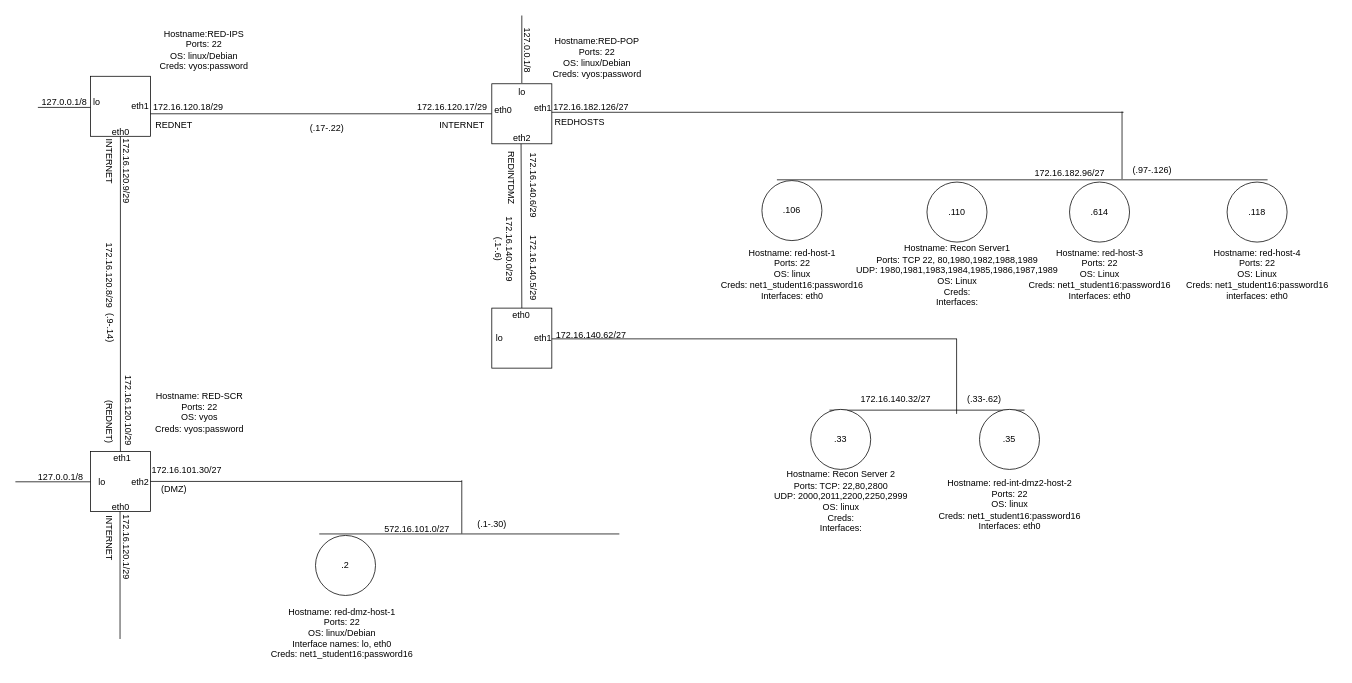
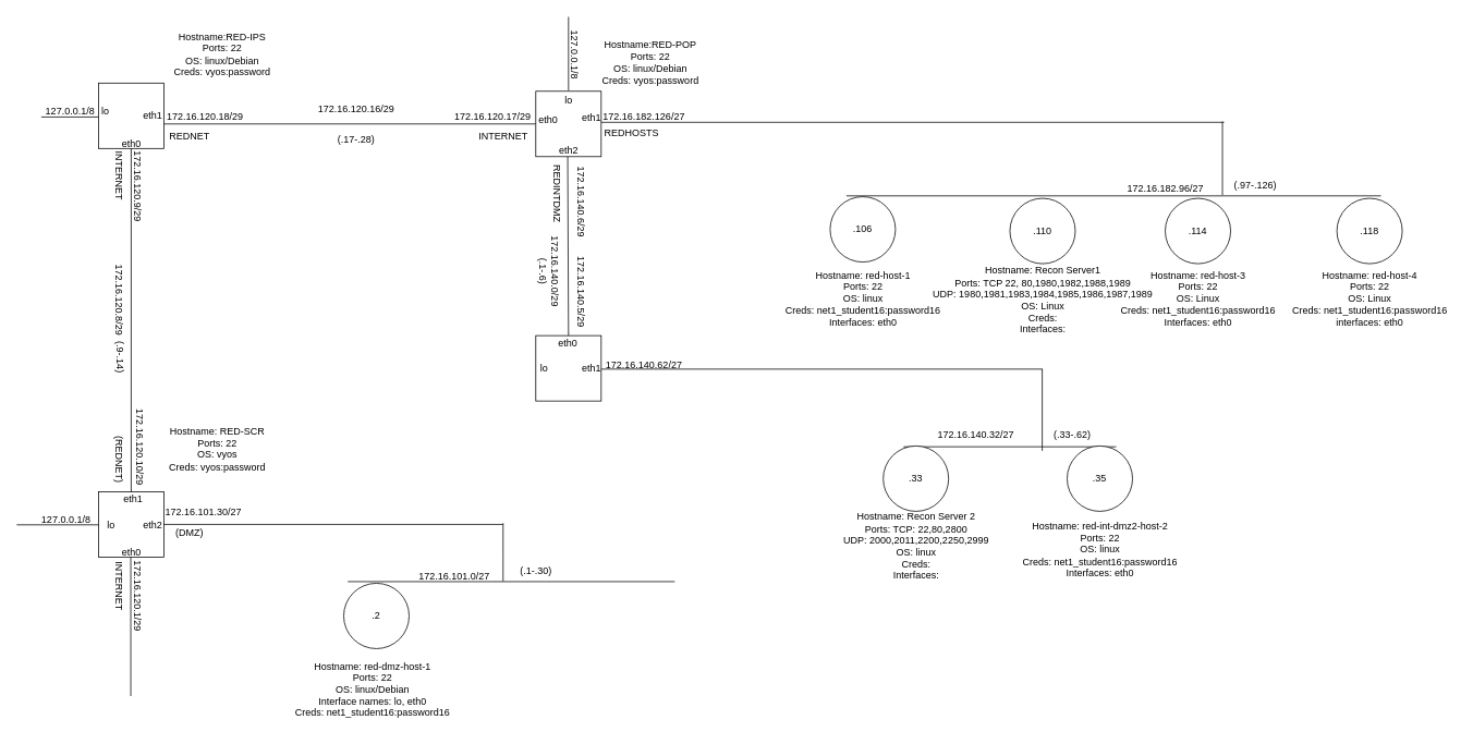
+ <mxCell id="59" value="172.16.120.16/29" style="text;html=1;align=center;verticalAlign=middle;resizable=0;points=[];autosize=1;strokeColor=none;fillColor=none;" vertex="1" parent="1"><mxGeometry x="375" y="118" width="120" height="30" as="geometry" /></mxCell>
- <mxCell id="60" value="(.17-.22)" style="text;html=1;align=center;verticalAlign=middle;resizable=0;points=[];autosize=1;strokeColor=none;fillColor=none;" vertex="1" parent="1"><mxGeometry x="400" y="156" width="70" height="30" as="geometry" /></mxCell>
+ <mxCell id="60" value="(.17-.28)" style="text;html=1;align=center;verticalAlign=middle;resizable=0;points=[];autosize=1;strokeColor=none;fillColor=none;" vertex="1" parent="1"><mxGeometry x="400" y="156" width="70" height="30" as="geometry" /></mxCell>
- <mxCell id="63" value=".614" style="ellipse;whiteSpace=wrap;html=1;aspect=fixed;" vertex="1" parent="1"><mxGeometry x="1425" y="242" width="80" height="80" as="geometry" /></mxCell>
+ <mxCell id="63" value=".114" style="ellipse;whiteSpace=wrap;html=1;aspect=fixed;" vertex="1" parent="1"><mxGeometry x="1425" y="242" width="80" height="80" as="geometry" /></mxCell>
- <mxCell id="22" value="572.16.101.0/27" style="text;html=1;align=center;verticalAlign=middle;resizable=0;points=[];autosize=1;strokeColor=none;fillColor=none;" vertex="1" parent="1"><mxGeometry x="500" y="690" width="110" height="30" as="geometry" /></mxCell>
+ <mxCell id="22" value="172.16.101.0/27" style="text;html=1;align=center;verticalAlign=middle;resizable=0;points=[];autosize=1;strokeColor=none;fillColor=none;" vertex="1" parent="1"><mxGeometry x="500" y="690" width="110" height="30" as="geometry" /></mxCell>
